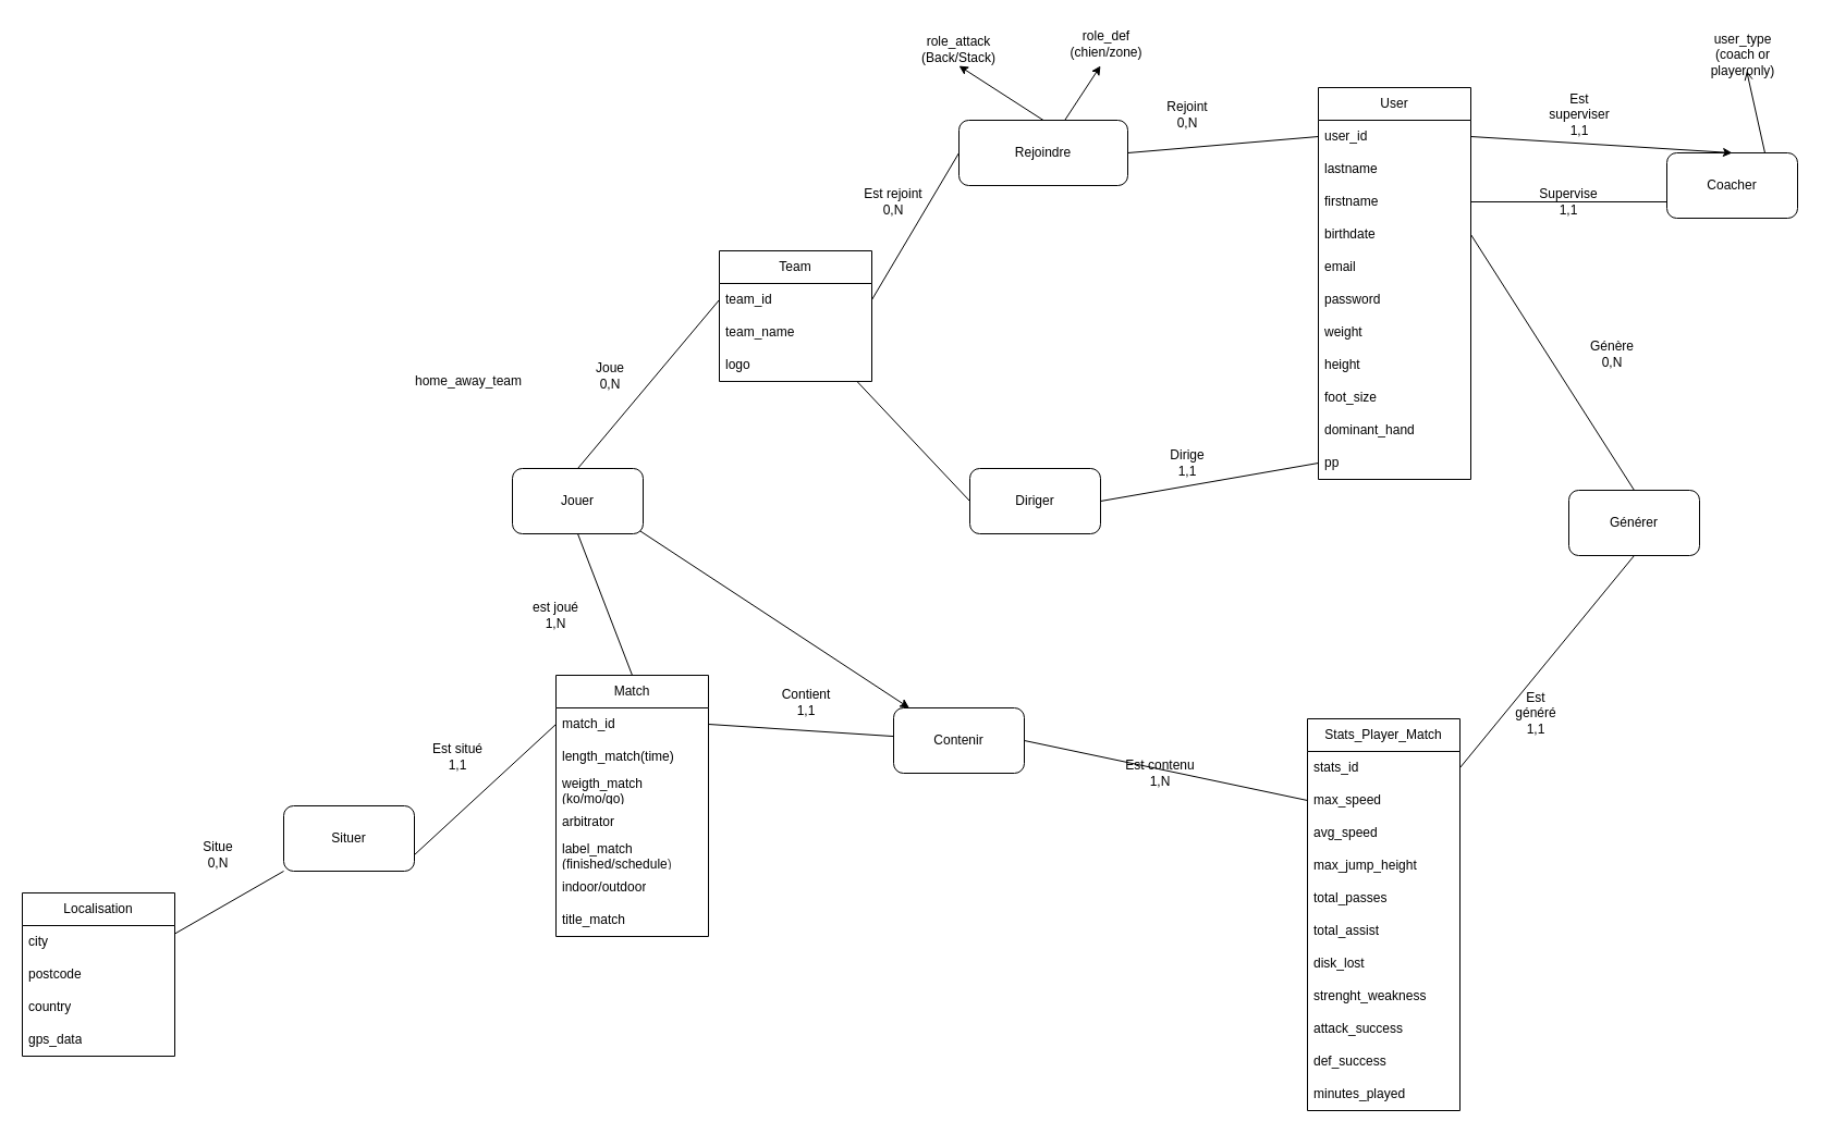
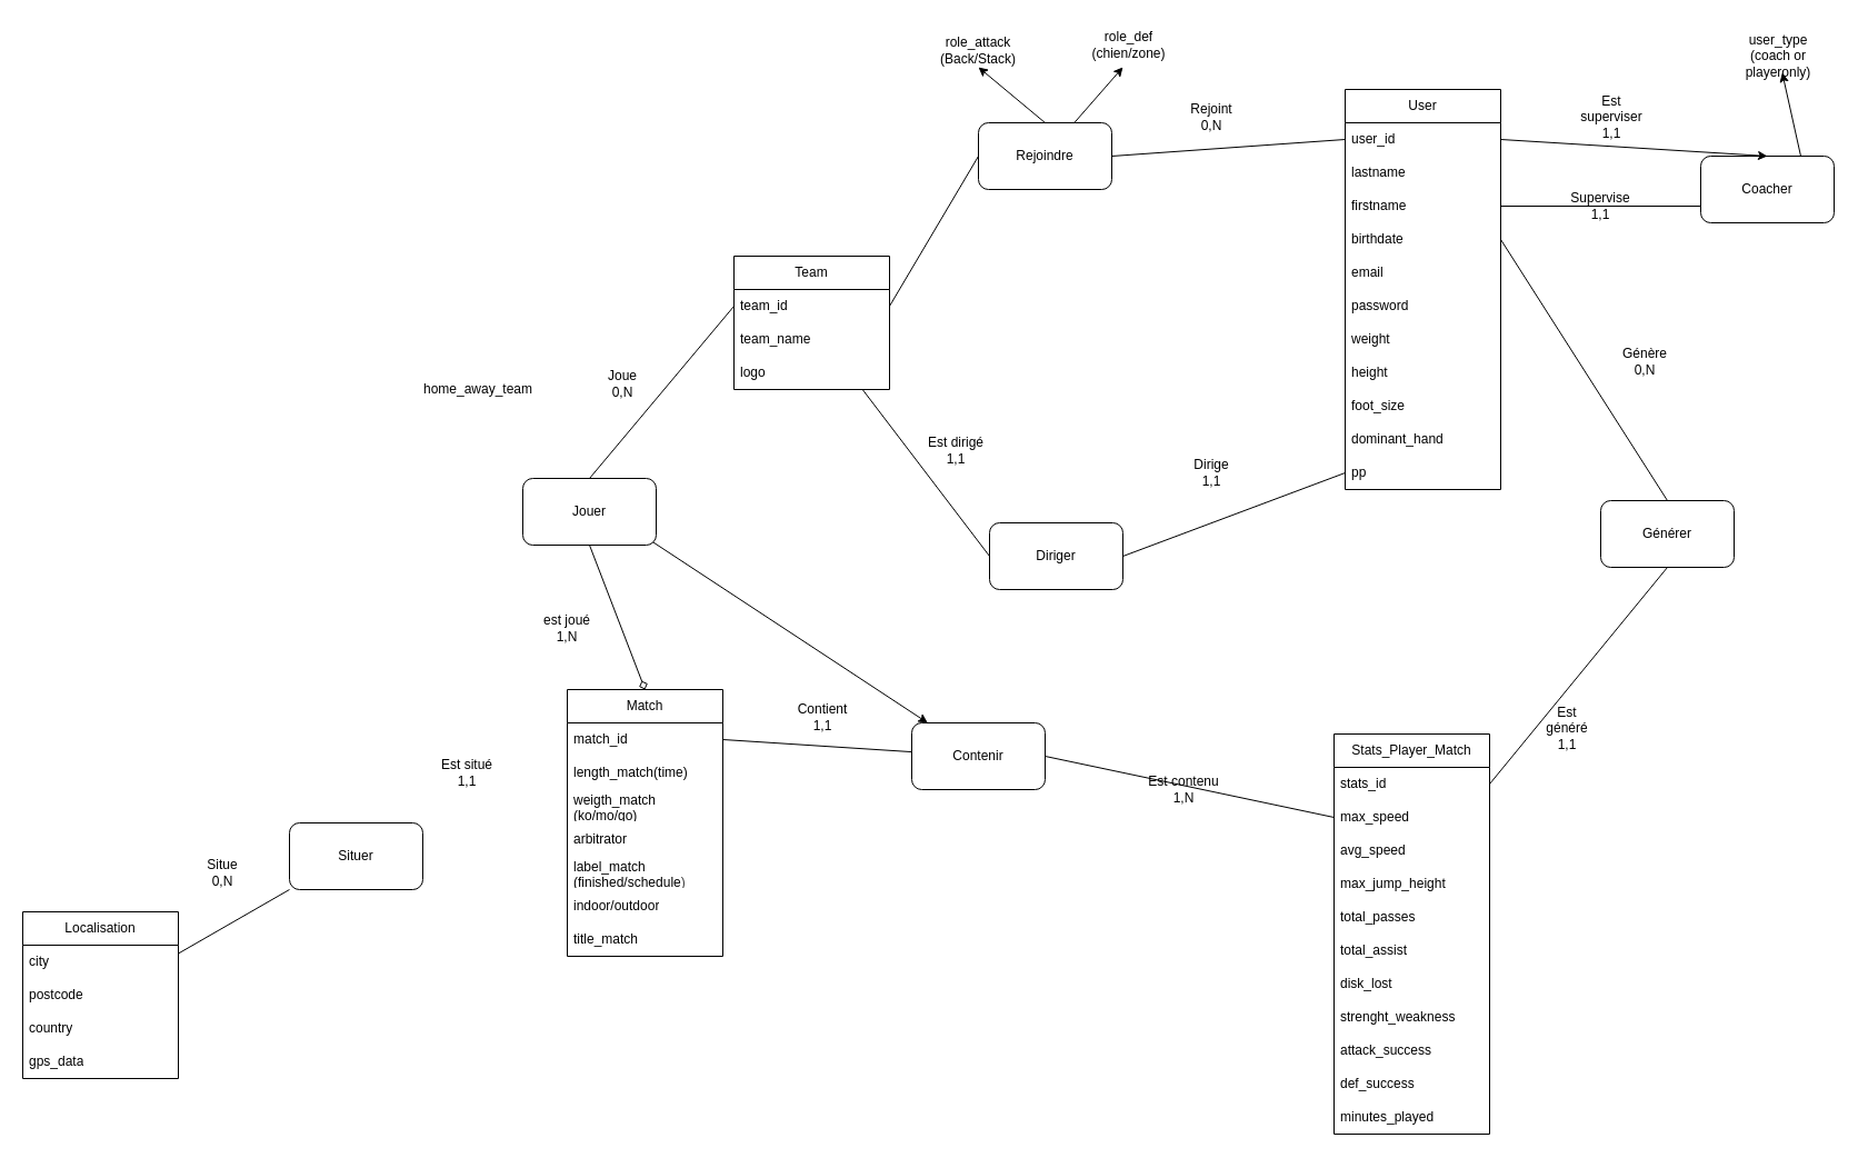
- <mxCell id="38" style="edgeStyle=none;html=1;exitX=0.75;exitY=0;exitDx=0;exitDy=0;endArrow=open;" parent="1" source="39" target="80" edge="1"><mxGeometry relative="1" as="geometry"><mxPoint x="1600" y="50" as="targetPoint" /></mxGeometry></mxCell>
+ <mxCell id="38" style="edgeStyle=none;html=1;exitX=0.75;exitY=0;exitDx=0;exitDy=0;" parent="1" source="39" target="80" edge="1"><mxGeometry relative="1" as="geometry"><mxPoint x="1600" y="50" as="targetPoint" /></mxGeometry></mxCell>
- <mxCell id="47" value="Rejoindre" style="rounded=1;whiteSpace=wrap;html=1;" parent="1" vertex="1"><mxGeometry x="880" y="110" width="155" height="60" as="geometry" /></mxCell>
+ <mxCell id="47" value="Rejoindre" style="rounded=1;whiteSpace=wrap;html=1;" parent="1" vertex="1"><mxGeometry x="880" y="110" width="120" height="60" as="geometry" /></mxCell>
- <mxCell id="52" value="&lt;div&gt;Est rejoint&lt;/div&gt;0,N" style="text;html=1;align=center;verticalAlign=middle;whiteSpace=wrap;rounded=0;" parent="1" vertex="1"><mxGeometry x="790" y="170" width="60" height="30" as="geometry" /></mxCell>
+ <mxCell id="54" value="&lt;div&gt;Est dirigé&lt;/div&gt;1,1" style="text;html=1;align=center;verticalAlign=middle;whiteSpace=wrap;rounded=0;" parent="1" vertex="1"><mxGeometry y="390" width="60" height="30" as="geometry" x="830" /></mxCell>
- <mxCell id="50" value="Diriger" style="rounded=1;whiteSpace=wrap;html=1;" parent="1" vertex="1"><mxGeometry x="890" y="430" width="120" height="60" as="geometry" /></mxCell>
+ <mxCell id="50" value="Diriger" style="rounded=1;whiteSpace=wrap;html=1;" parent="1" vertex="1"><mxGeometry x="890" y="470" width="120" height="60" as="geometry" /></mxCell>
- <mxCell id="55" style="edgeStyle=none;html=1;exitX=0.5;exitY=1;exitDx=0;exitDy=0;entryX=0.5;entryY=0;entryDx=0;entryDy=0;endArrow=none;endFill=0;" parent="1" source="57" target="26" edge="1"><mxGeometry relative="1" as="geometry" /></mxCell>
+ <mxCell id="55" style="edgeStyle=none;html=1;exitX=0.5;exitY=1;exitDx=0;exitDy=0;entryX=0.5;entryY=0;entryDx=0;entryDy=0;endArrow=diamond;endFill=0;" parent="1" source="57" target="26" edge="1"><mxGeometry relative="1" as="geometry" /></mxCell>
- <mxCell id="76" style="edgeStyle=none;html=1;exitX=1;exitY=0.75;exitDx=0;exitDy=0;entryX=0;entryY=0.5;entryDx=0;entryDy=0;endArrow=none;endFill=0;" parent="1" source="78" target="27" edge="1"><mxGeometry relative="1" as="geometry" /></mxCell>
